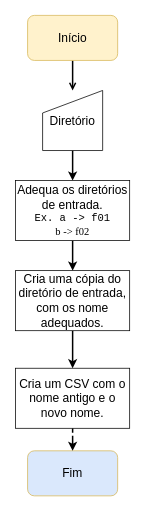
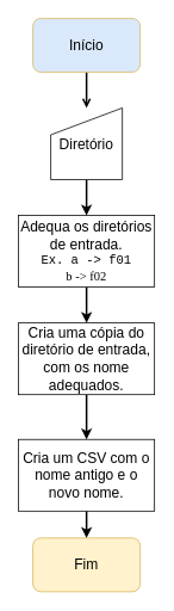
- <mxCell id="3" value="&lt;font style=&quot;font-size: 16px;&quot;&gt;Início&lt;/font&gt;" style="rounded=1;whiteSpace=wrap;html=1;fillColor=#fff2cc;strokeColor=#d6b656;" vertex="1" parent="1"><mxGeometry x="36" y="20" width="120" height="60" as="geometry" /></mxCell>
+ <mxCell id="3" value="&lt;font style=&quot;font-size: 16px;&quot;&gt;Início&lt;/font&gt;" style="rounded=1;whiteSpace=wrap;html=1;fillColor=#dae8fc;strokeColor=#d6b656;" vertex="1" parent="1"><mxGeometry x="36" y="20" width="120" height="60" as="geometry" /></mxCell>
- <mxCell id="11" value="" style="edgeStyle=orthogonalEdgeStyle;rounded=0;orthogonalLoop=1;jettySize=auto;html=1;strokeWidth=2;dashed=1;" edge="1" parent="1" source="12" target="4"><mxGeometry relative="1" as="geometry" /></mxCell>
+ <mxCell id="11" value="" style="edgeStyle=orthogonalEdgeStyle;rounded=0;orthogonalLoop=1;jettySize=auto;html=1;strokeWidth=2;" edge="1" parent="1" source="12" target="4"><mxGeometry relative="1" as="geometry" /></mxCell>
- <mxCell id="4" value="&lt;font style=&quot;font-size: 16px;&quot;&gt;Fim&lt;/font&gt;" style="rounded=1;whiteSpace=wrap;html=1;fillColor=#dae8fc;strokeColor=#d6b656;" vertex="1" parent="1"><mxGeometry x="36" y="600" width="120" height="60" as="geometry" /></mxCell>
+ <mxCell id="4" value="&lt;font style=&quot;font-size: 16px;&quot;&gt;Fim&lt;/font&gt;" style="rounded=1;whiteSpace=wrap;html=1;fillColor=#fff2cc;strokeColor=#d6b656;" vertex="1" parent="1"><mxGeometry x="36" y="600" width="120" height="60" as="geometry" /></mxCell>
